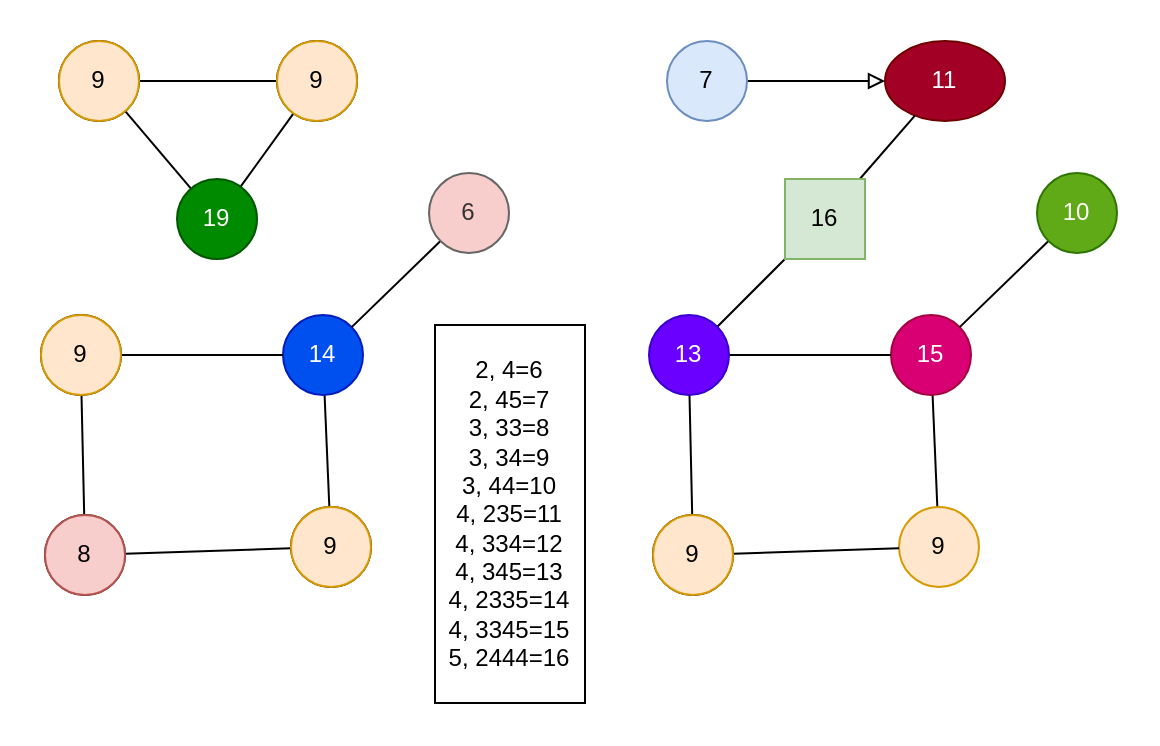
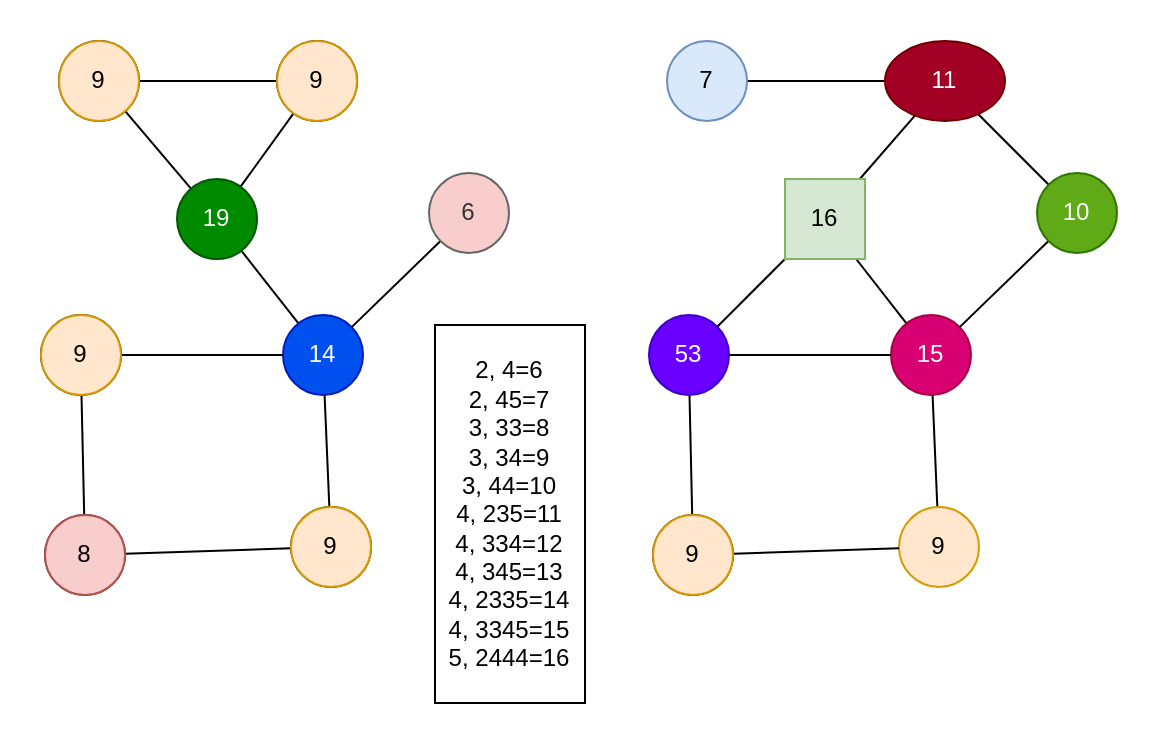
- <mxCell id="19" style="edgeStyle=none;rounded=0;orthogonalLoop=1;jettySize=auto;html=1;endArrow=block;endFill=0;" edge="1" source="20" target="22" parent="1"><mxGeometry relative="1" as="geometry" /></mxCell>
+ <mxCell id="19" style="edgeStyle=none;rounded=0;orthogonalLoop=1;jettySize=auto;html=1;endArrow=none;endFill=0;" edge="1" source="20" target="22" parent="1"><mxGeometry relative="1" as="geometry" /></mxCell>
+ <mxCell id="21" style="edgeStyle=none;rounded=0;orthogonalLoop=1;jettySize=auto;html=1;endArrow=none;endFill=0;" edge="1" parent="1" source="22" target="30"><mxGeometry relative="1" as="geometry" /></mxCell>
+ <mxCell id="6" style="edgeStyle=none;rounded=0;orthogonalLoop=1;jettySize=auto;html=1;endArrow=none;endFill=0;" edge="1" parent="1" source="8" target="10"><mxGeometry relative="1" as="geometry" /></mxCell>
+ <mxCell id="23" style="edgeStyle=none;rounded=0;orthogonalLoop=1;jettySize=auto;html=1;endArrow=none;endFill=0;" edge="1" source="26" target="28" parent="1"><mxGeometry relative="1" as="geometry" /></mxCell>
- <mxCell id="36" value="13" style="ellipse;whiteSpace=wrap;html=1;aspect=fixed;fillColor=#6a00ff;strokeColor=#3700CC;fontColor=#ffffff;" vertex="1" parent="1"><mxGeometry x="324" y="157" width="40" height="40" as="geometry" /></mxCell>
+ <mxCell id="36" value="53" style="ellipse;whiteSpace=wrap;html=1;aspect=fixed;fillColor=#6a00ff;strokeColor=#3700CC;fontColor=#ffffff;" vertex="1" parent="1"><mxGeometry x="324" y="157" width="40" height="40" as="geometry" /></mxCell>
